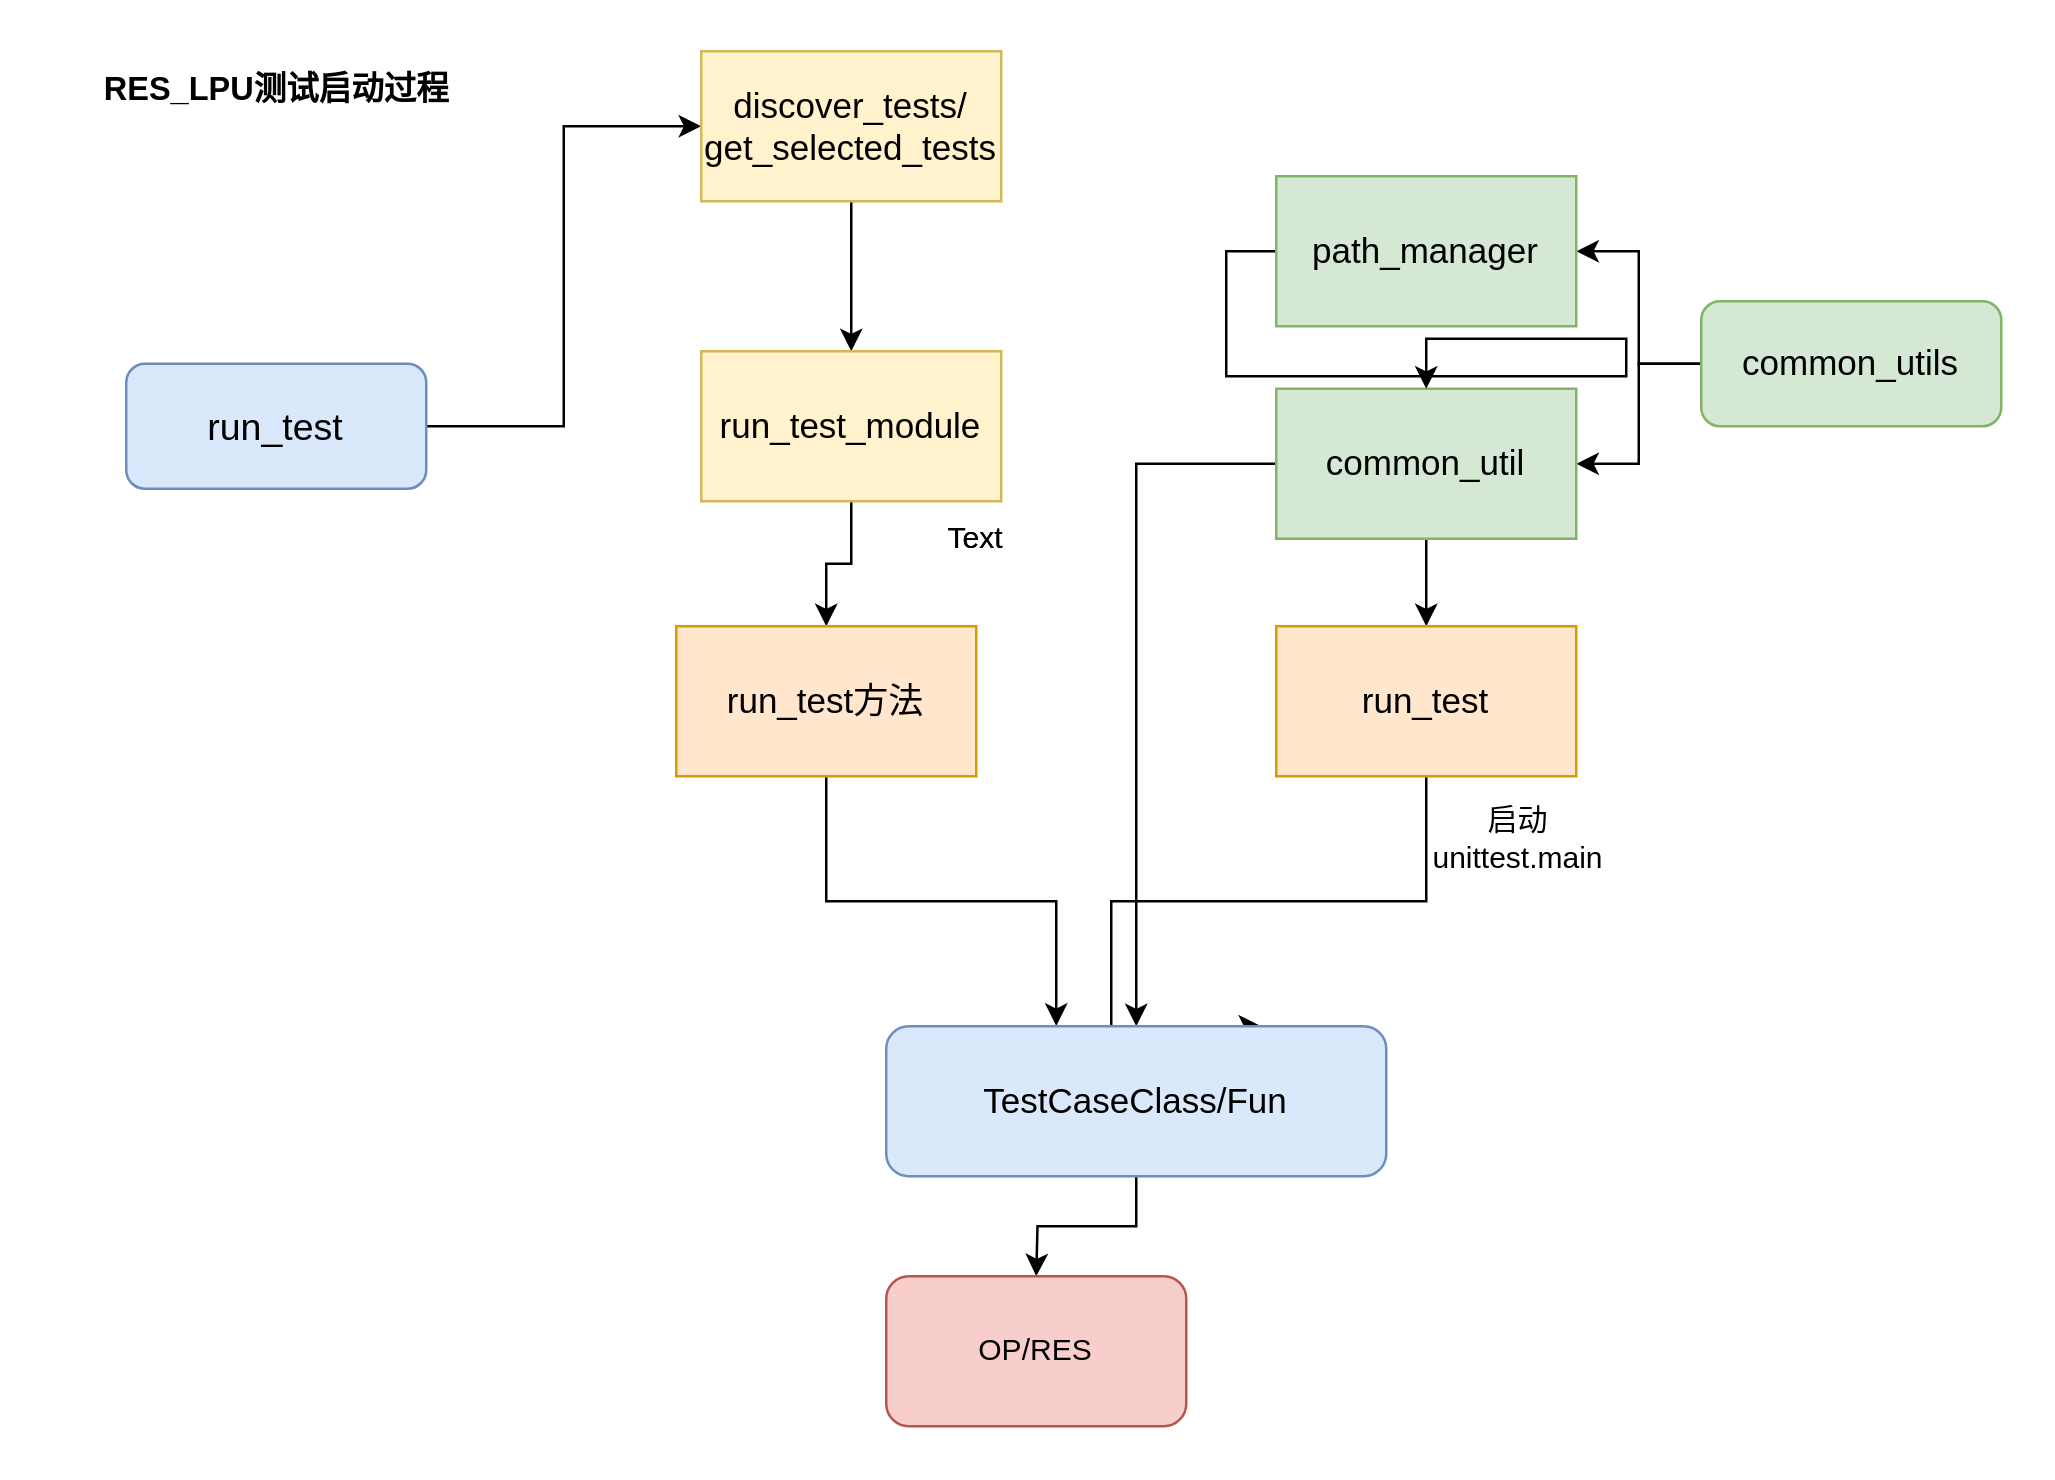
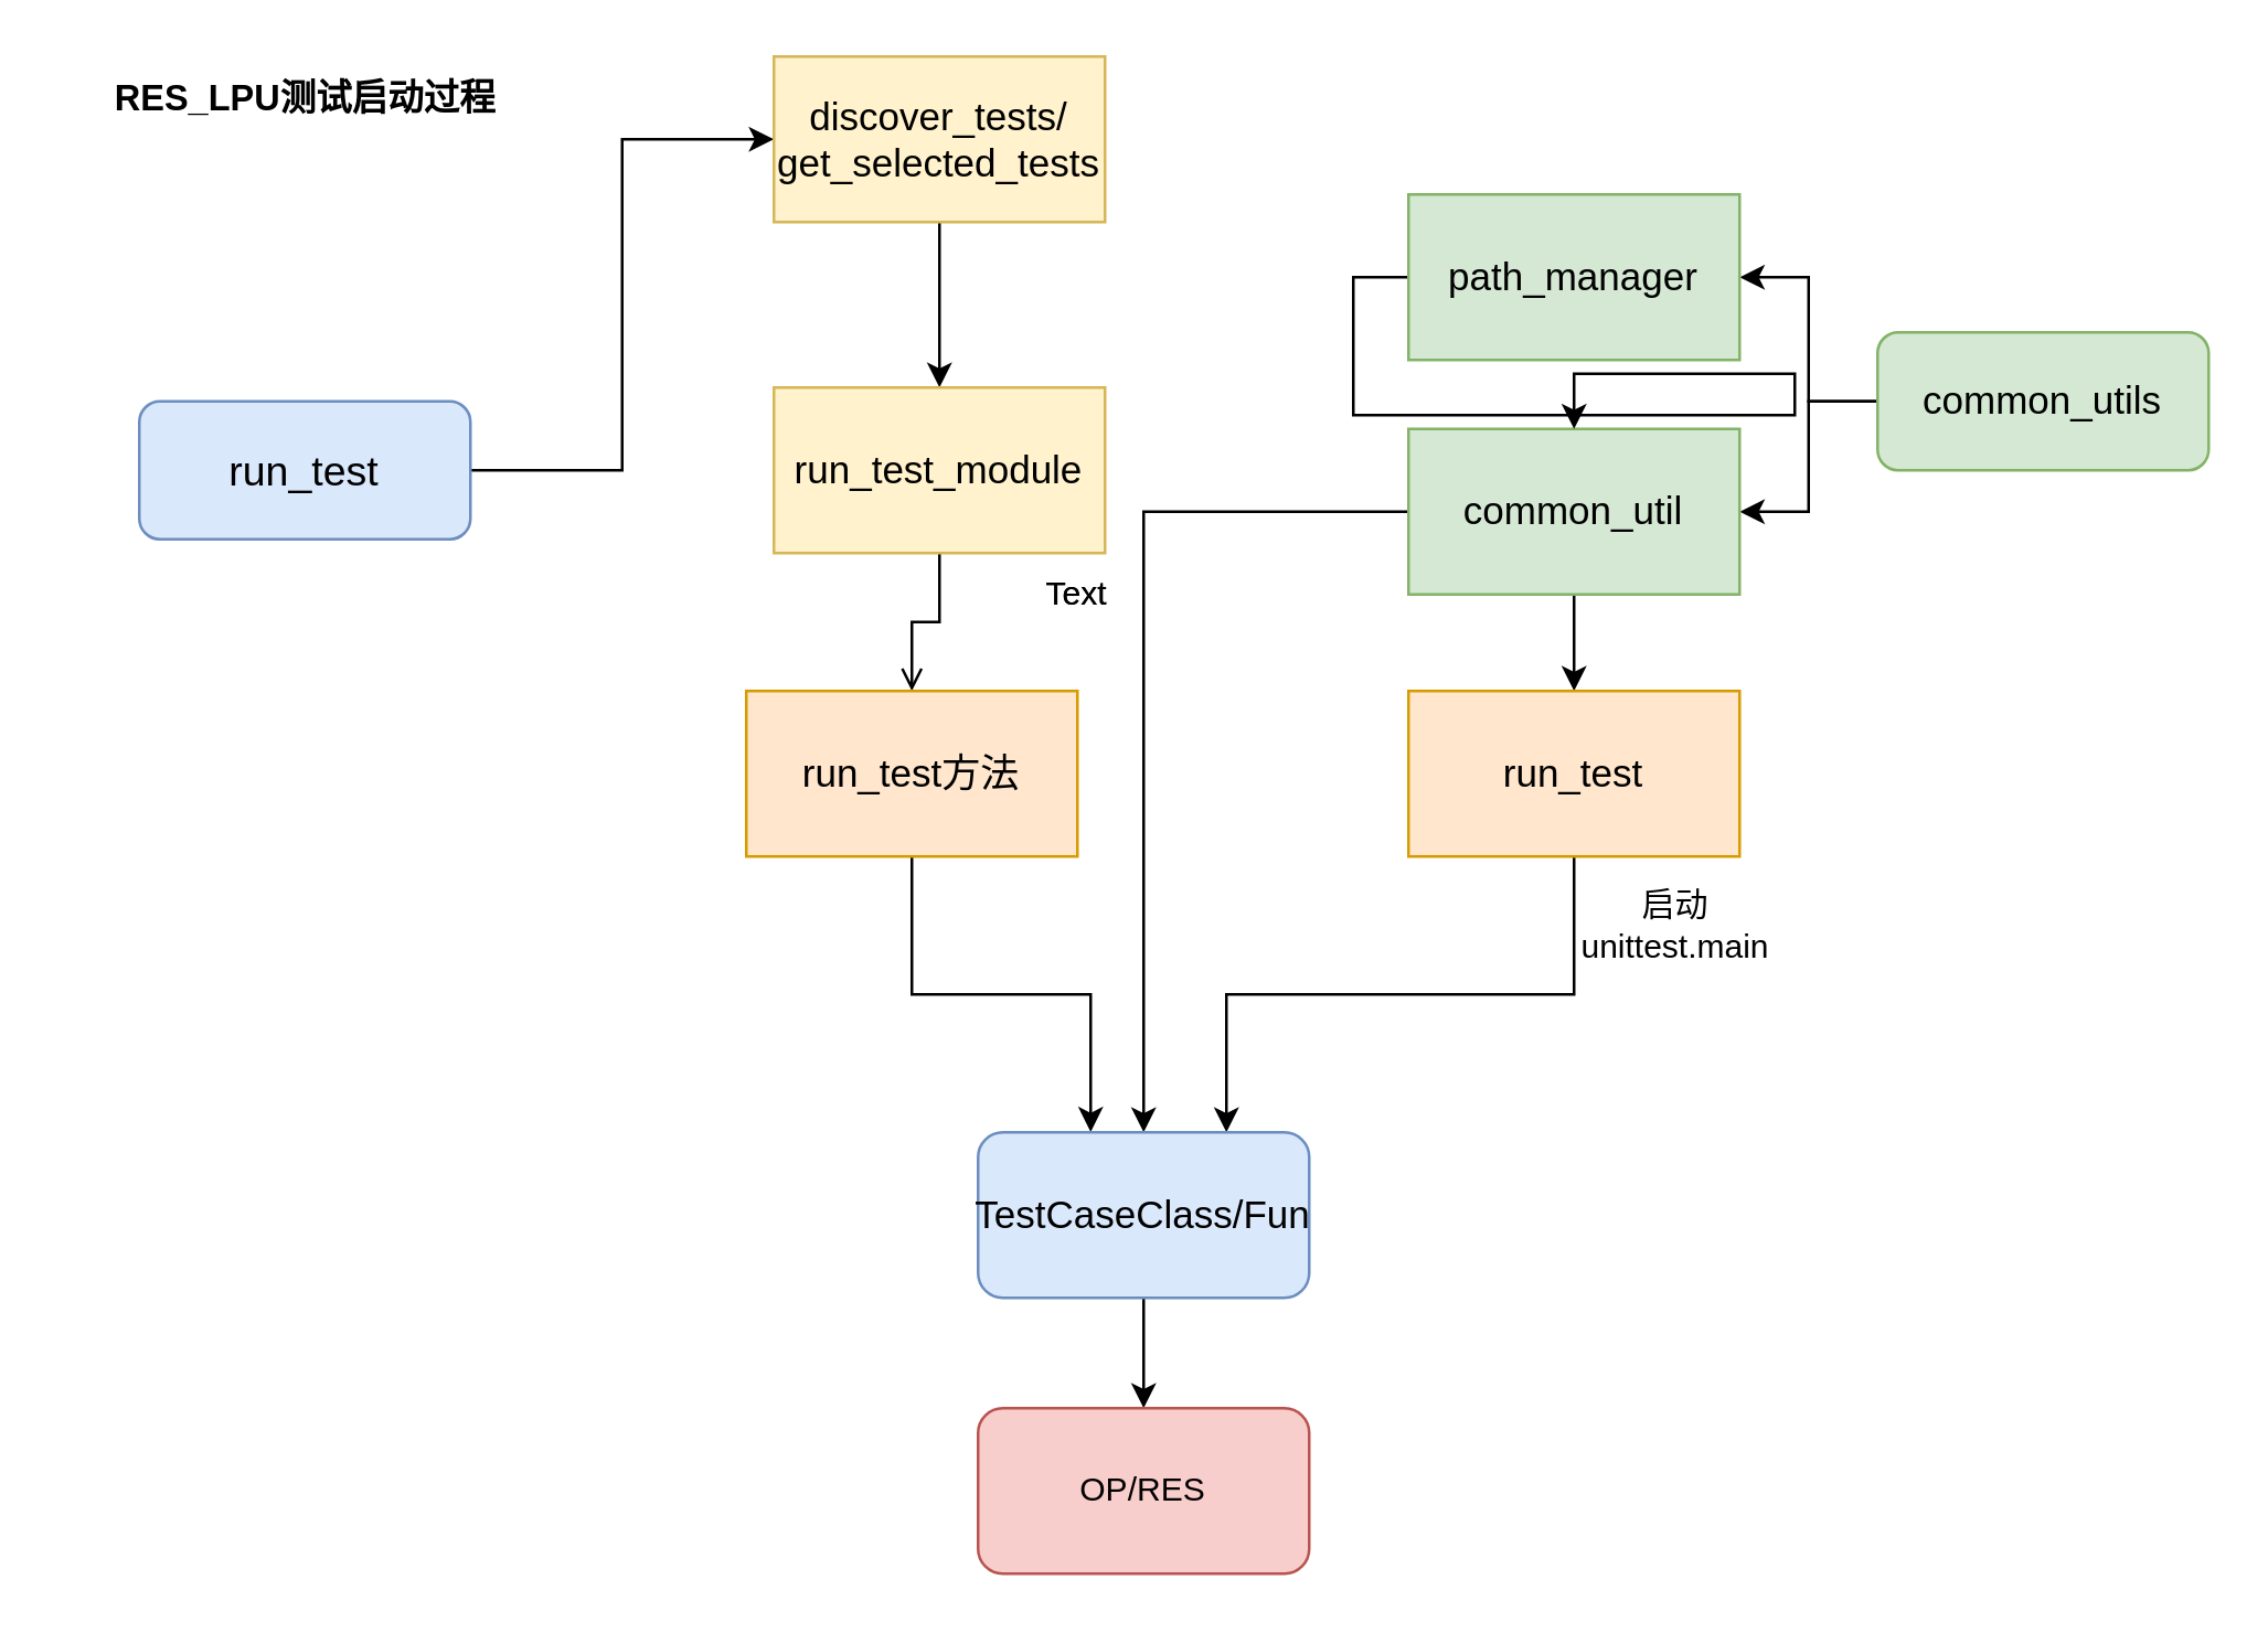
- <mxCell id="6" style="edgeStyle=orthogonalEdgeStyle;rounded=0;orthogonalLoop=1;jettySize=auto;html=1;exitX=0.5;exitY=1;exitDx=0;exitDy=0;entryX=0.5;entryY=0;entryDx=0;entryDy=0;" edge="1" parent="1" source="7" target="9"><mxGeometry relative="1" as="geometry" /></mxCell>
+ <mxCell id="6" style="edgeStyle=orthogonalEdgeStyle;rounded=0;orthogonalLoop=1;jettySize=auto;html=1;exitX=0.5;exitY=1;exitDx=0;exitDy=0;entryX=0.5;entryY=0;entryDx=0;entryDy=0;endArrow=open;" edge="1" parent="1" source="7" target="9"><mxGeometry relative="1" as="geometry" /></mxCell>
- <mxCell id="20" value="&lt;span style=&quot;text-align: left; font-size: 14px;&quot;&gt;TestCaseClass/Fun&lt;/span&gt;" style="rounded=1;whiteSpace=wrap;html=1;fillColor=#dae8fc;strokeColor=#6c8ebf;fontSize=14;" vertex="1" parent="1"><mxGeometry x="354" y="410" width="200" height="60" as="geometry" /></mxCell>
+ <mxCell id="20" value="&lt;span style=&quot;text-align: left; font-size: 14px;&quot;&gt;TestCaseClass/Fun&lt;/span&gt;" style="rounded=1;whiteSpace=wrap;html=1;fillColor=#dae8fc;strokeColor=#6c8ebf;fontSize=14;" vertex="1" parent="1"><mxGeometry x="354" y="410" width="120" height="60" as="geometry" /></mxCell>
